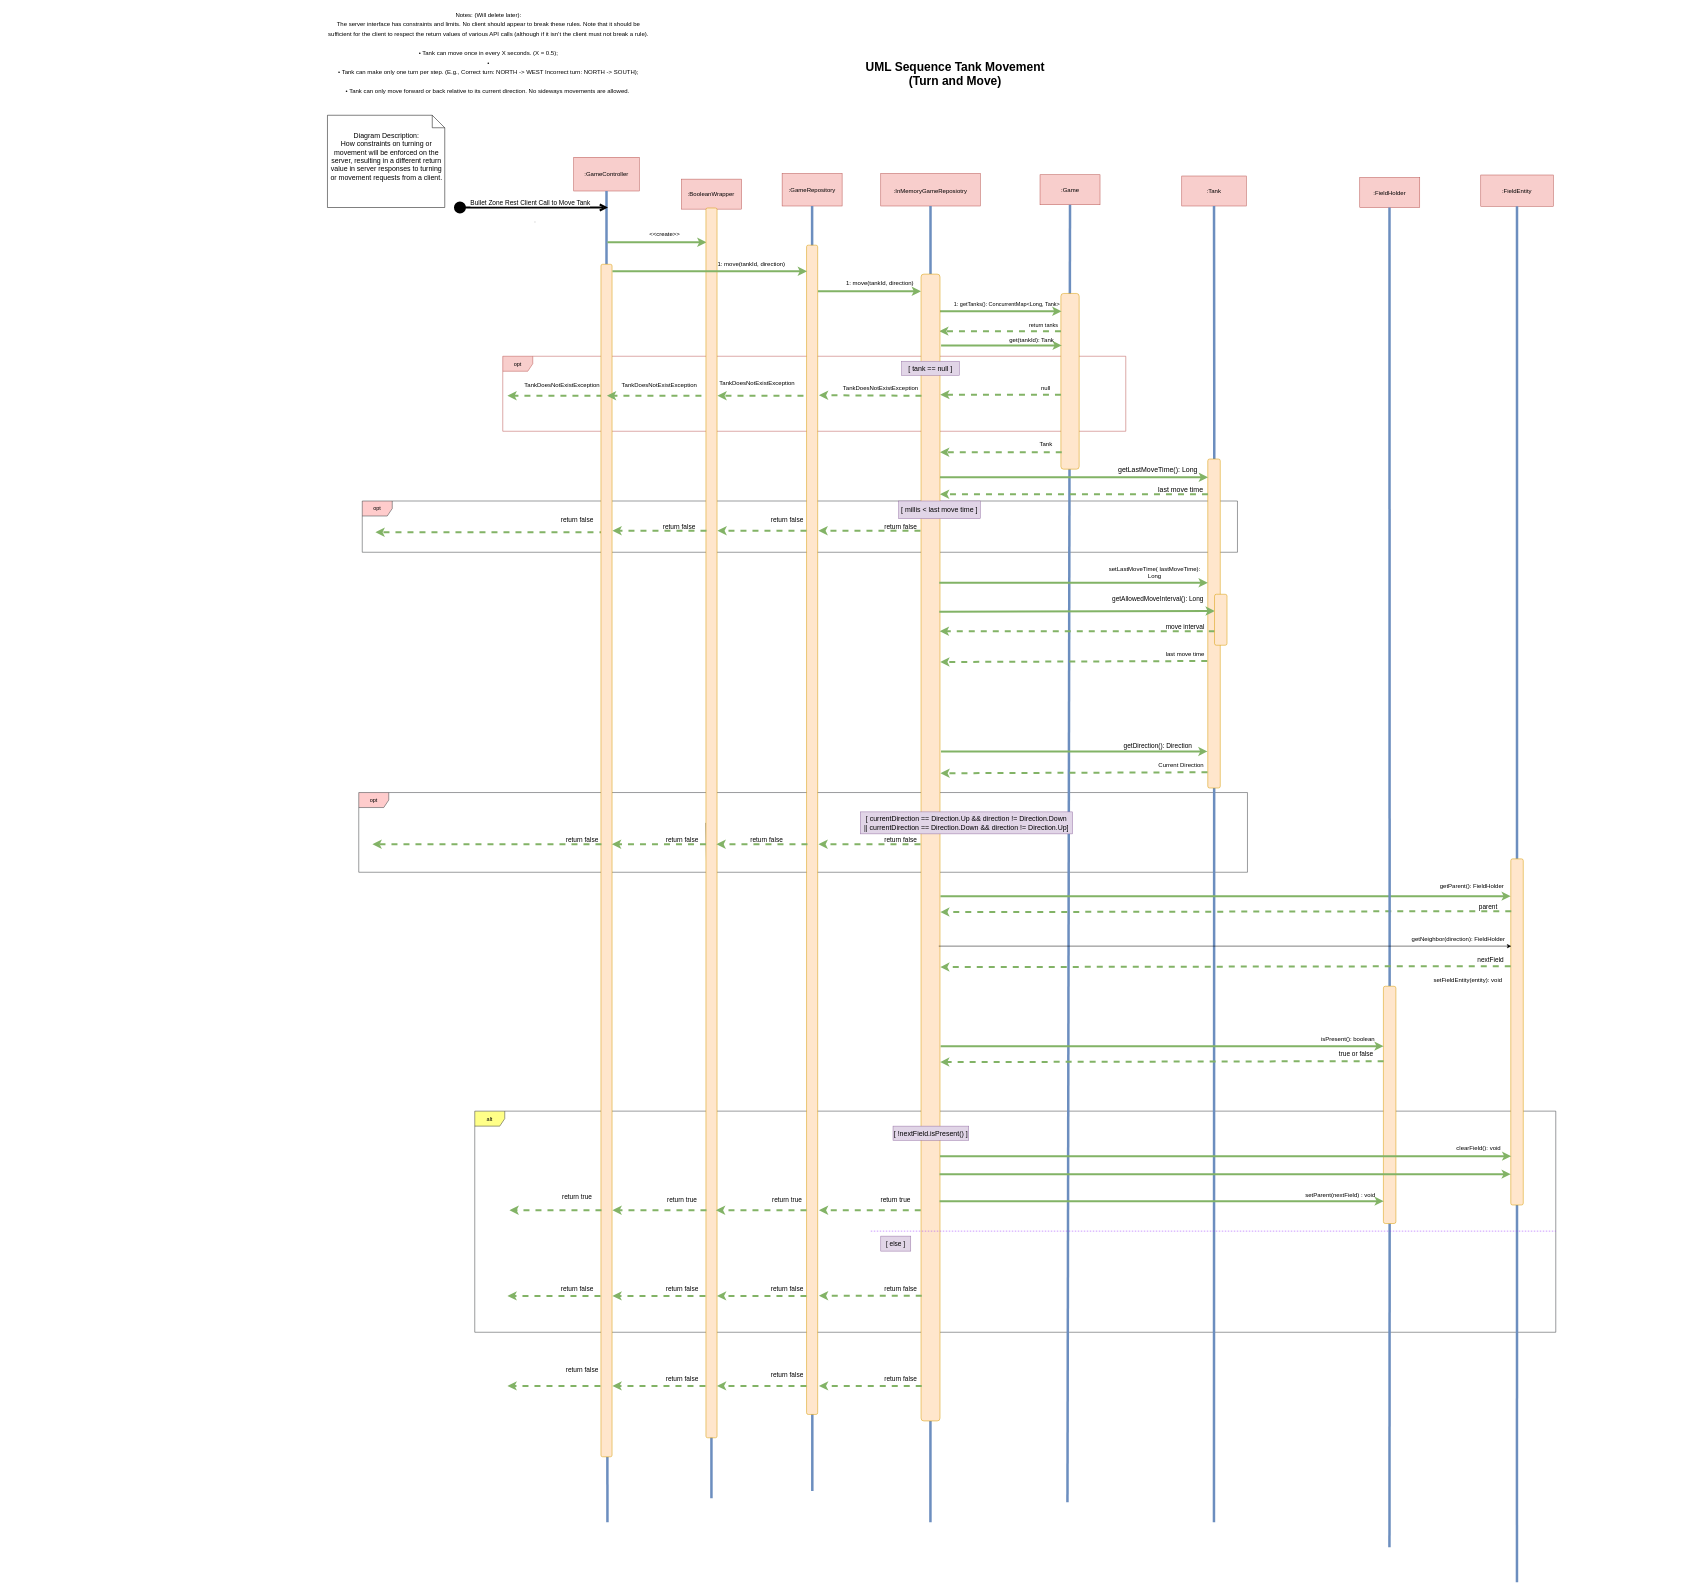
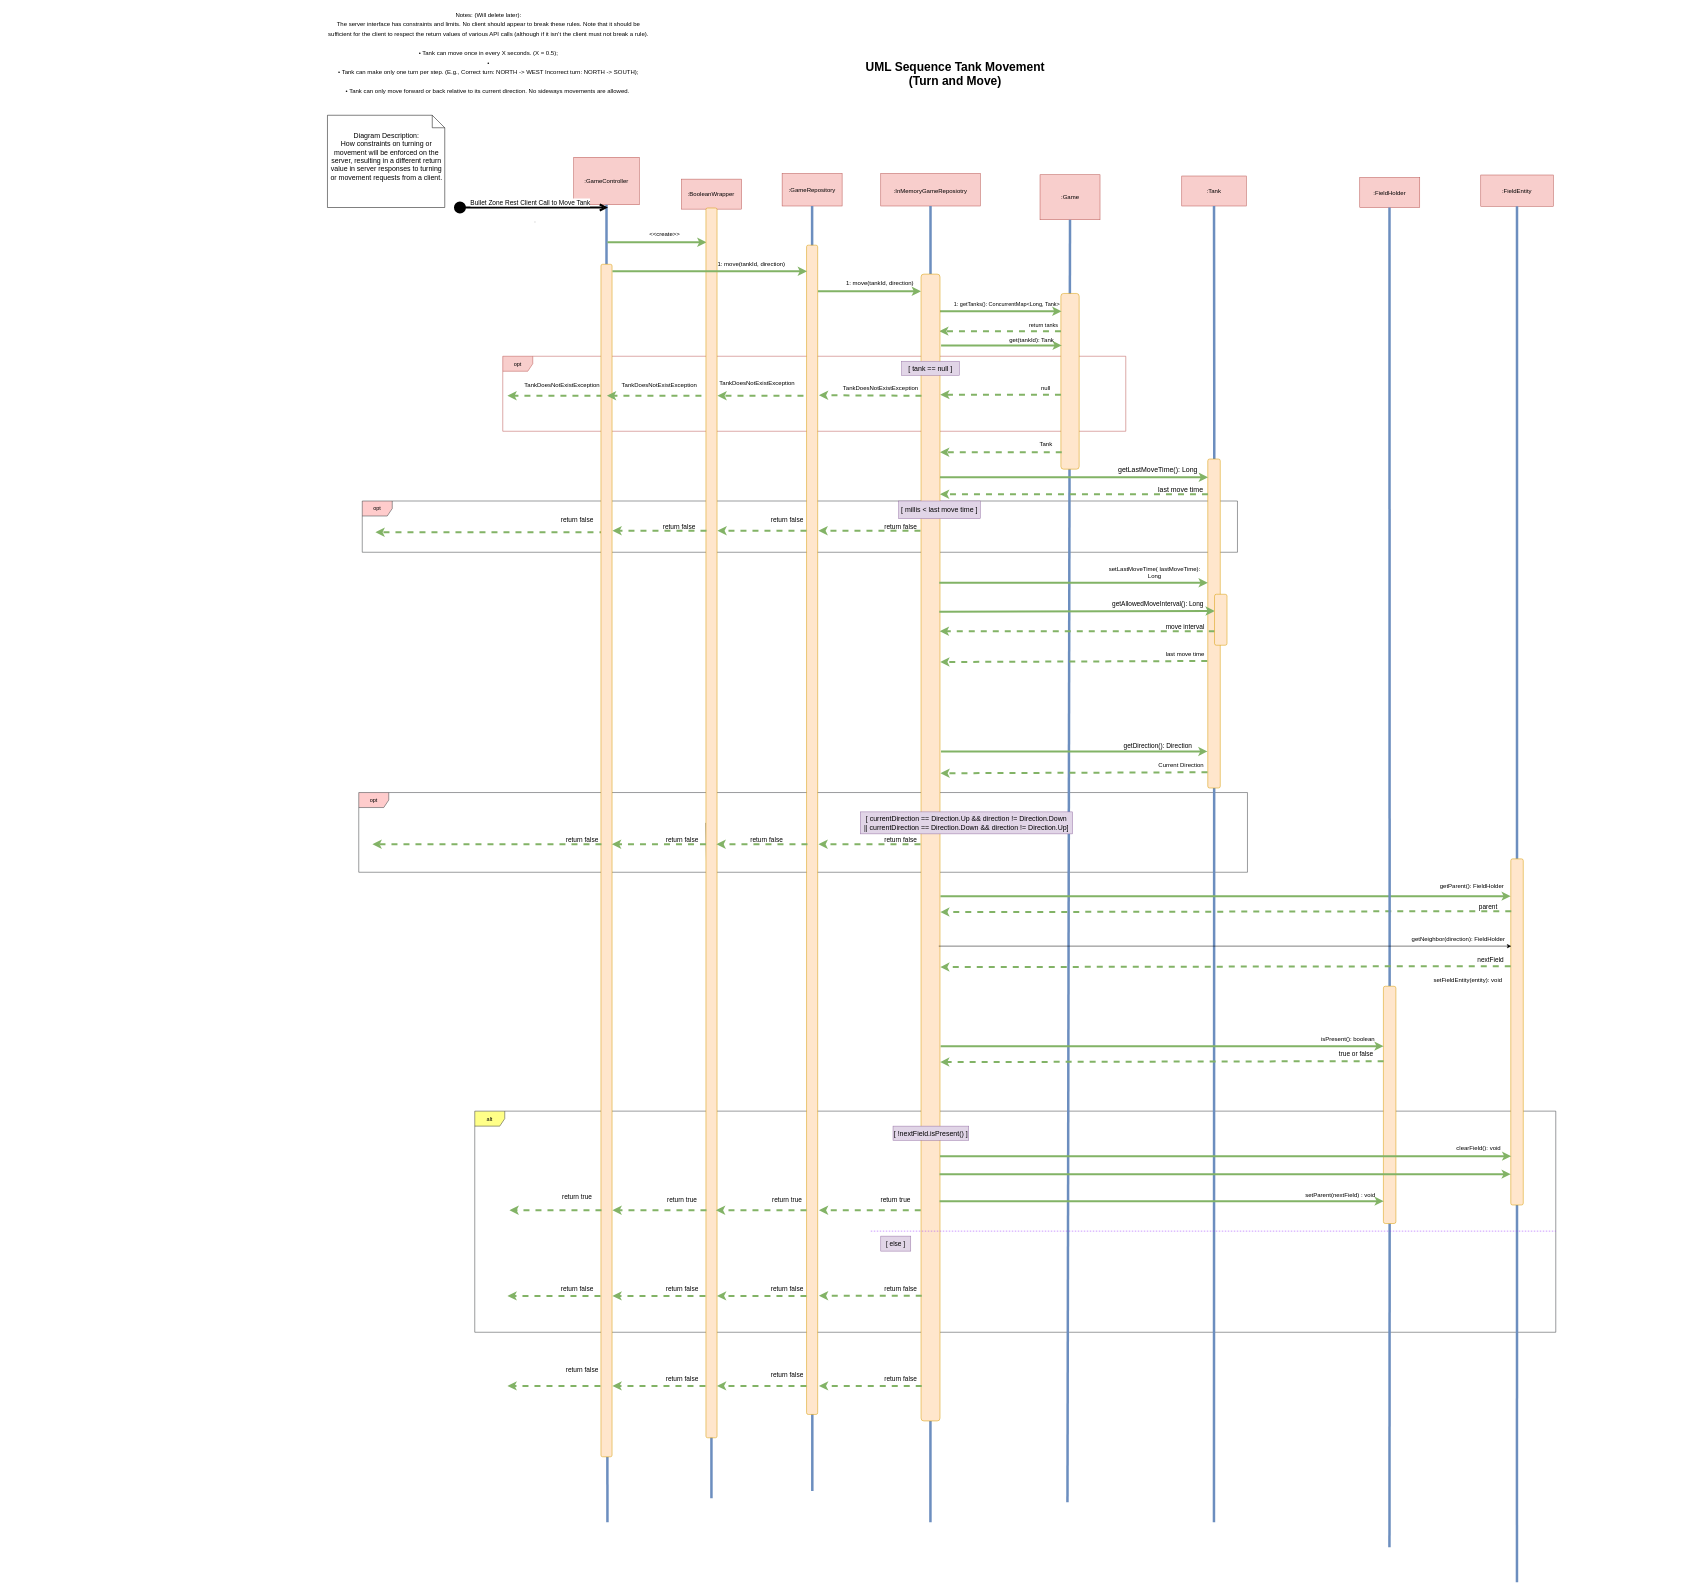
- <mxCell id="24" value=":GameController" style="rounded=0;whiteSpace=wrap;html=1;fontSize=12;fillColor=#f8cecc;strokeColor=#b85450;" parent="1" vertex="1"><mxGeometry x="1147" y="314" width="131" height="67.5" as="geometry" /></mxCell>
+ <mxCell id="24" value=":GameController" style="rounded=0;whiteSpace=wrap;html=1;fontSize=12;fillColor=#f8cecc;strokeColor=#b85450;" parent="1" vertex="1"><mxGeometry x="1147" y="314" width="131" height="95" as="geometry" /></mxCell>
- <mxCell id="9" value=":Game" style="rounded=0;whiteSpace=wrap;html=1;fontSize=12;fillColor=#f8cecc;strokeColor=#b85450;" parent="1" vertex="1"><mxGeometry x="2079.54" y="349" width="120" height="60" as="geometry" /></mxCell>
+ <mxCell id="9" value=":Game" style="rounded=0;whiteSpace=wrap;html=1;fontSize=12;fillColor=#f8cecc;strokeColor=#b85450;" parent="1" vertex="1"><mxGeometry x="2079.54" y="349" width="120" height="90" as="geometry" /></mxCell>
- <mxCell id="15" value="&lt;font style=&quot;font-size: 13px;&quot;&gt;getAllowedMoveInterval(): Long&lt;/font&gt;" style="text;html=1;strokeColor=none;fillColor=none;align=center;verticalAlign=middle;whiteSpace=wrap;rounded=0;fontSize=12;" parent="1" vertex="1"><mxGeometry x="2221.04" y="1181.5" width="189" height="30" as="geometry" /></mxCell>
+ <mxCell id="15" value="&lt;font style=&quot;font-size: 13px;&quot;&gt;getAllowedMoveInterval(): Long&lt;/font&gt;" style="text;html=1;strokeColor=none;fillColor=none;align=center;verticalAlign=middle;whiteSpace=wrap;rounded=0;fontSize=12;" parent="1" vertex="1"><mxGeometry x="2221.04" y="1191.5" width="189" height="30" as="geometry" /></mxCell>
